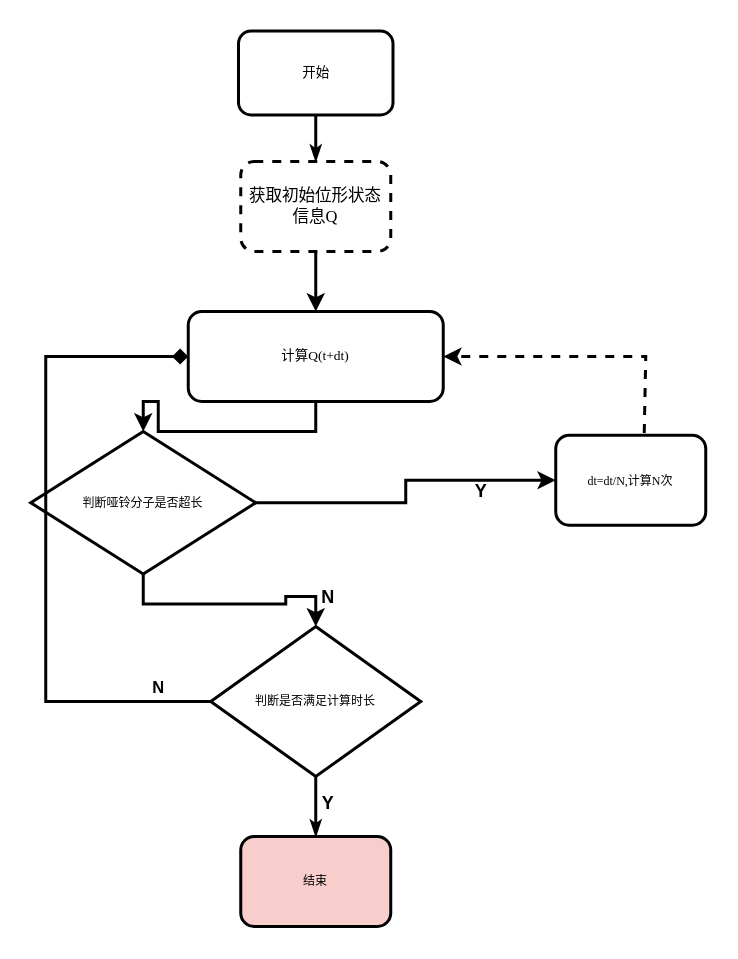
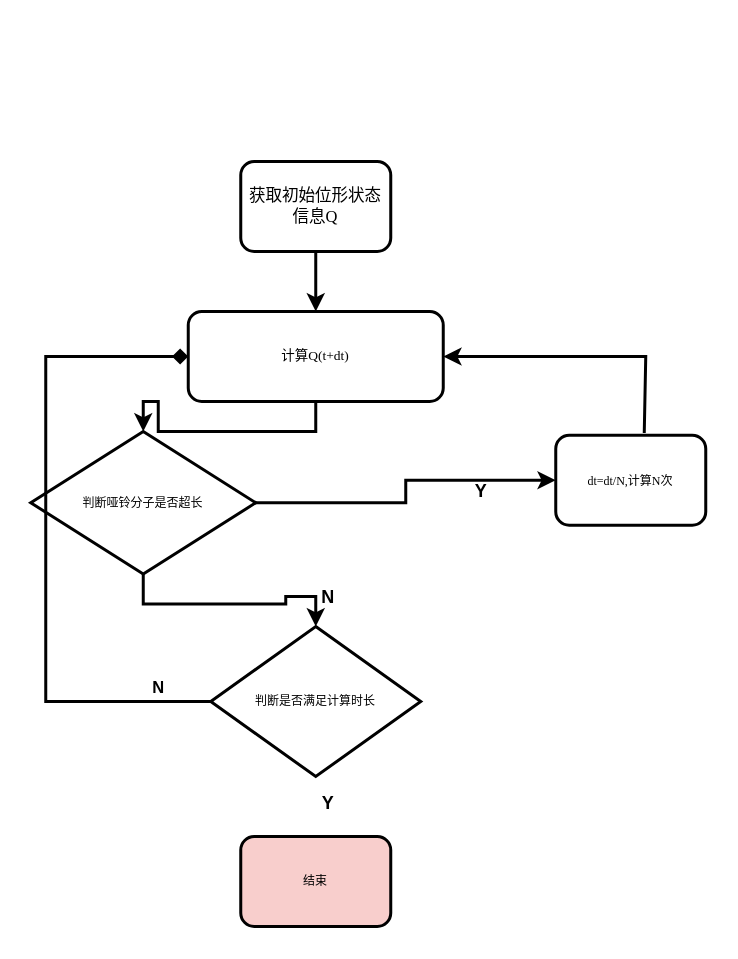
- <mxCell id="2" value="&lt;font style=&quot;font-size: 9px;&quot;&gt;开始&lt;/font&gt;" style="rounded=1;whiteSpace=wrap;html=1;shadow=0;labelBackgroundColor=none;strokeWidth=2;fontFamily=Verdana;fontSize=9;align=center;" vertex="1" parent="1"><mxGeometry x="158.5" y="20" width="103" height="56" as="geometry" /></mxCell>
- <mxCell id="3" style="edgeStyle=orthogonalEdgeStyle;rounded=1;html=1;labelBackgroundColor=none;startArrow=none;startFill=0;startSize=5;endArrow=classicThin;endFill=1;endSize=5;jettySize=auto;orthogonalLoop=1;strokeWidth=2;fontFamily=Verdana;fontSize=8" edge="1" parent="1" source="2" target="5"><mxGeometry relative="1" as="geometry" /></mxCell>
- <mxCell id="5" value="&lt;font style=&quot;font-size: 11px;&quot;&gt;获取初始位形状态信息Q&lt;/font&gt;" style="rounded=1;whiteSpace=wrap;html=1;shadow=0;labelBackgroundColor=none;strokeWidth=2;fontFamily=Verdana;fontSize=8;align=center;dashed=1;" vertex="1" parent="1"><mxGeometry x="160" y="107" width="100" height="60" as="geometry" /></mxCell>
+ <mxCell id="5" value="&lt;font style=&quot;font-size: 11px;&quot;&gt;获取初始位形状态信息Q&lt;/font&gt;" style="rounded=1;whiteSpace=wrap;html=1;shadow=0;labelBackgroundColor=none;strokeWidth=2;fontFamily=Verdana;fontSize=8;align=center;" vertex="1" parent="1"><mxGeometry x="160" y="107" width="100" height="60" as="geometry" /></mxCell>
- <mxCell id="15" value="" style="endArrow=classic;html=1;rounded=0;exitX=0.59;exitY=-0.025;exitDx=0;exitDy=0;exitPerimeter=0;entryX=1;entryY=0.5;entryDx=0;entryDy=0;strokeWidth=2;dashed=1;" edge="1" parent="1" source="6" target="14"><mxGeometry width="50" height="50" relative="1" as="geometry"><mxPoint x="430" y="297" as="sourcePoint" /><mxPoint x="290" y="187" as="targetPoint" /><Array as="points"><mxPoint x="430" y="237" /><mxPoint x="370" y="237" /></Array></mxGeometry></mxCell>
+ <mxCell id="15" value="" style="endArrow=classic;html=1;rounded=0;exitX=0.59;exitY=-0.025;exitDx=0;exitDy=0;exitPerimeter=0;entryX=1;entryY=0.5;entryDx=0;entryDy=0;strokeWidth=2;" edge="1" parent="1" source="6" target="14"><mxGeometry width="50" height="50" relative="1" as="geometry"><mxPoint x="430" y="297" as="sourcePoint" /><mxPoint x="290" y="187" as="targetPoint" /><Array as="points"><mxPoint x="430" y="237" /><mxPoint x="370" y="237" /></Array></mxGeometry></mxCell>
- <mxCell id="8" style="edgeStyle=orthogonalEdgeStyle;rounded=1;html=1;labelBackgroundColor=none;startArrow=none;startFill=0;startSize=5;endArrow=classicThin;endFill=1;endSize=5;jettySize=auto;orthogonalLoop=1;strokeWidth=2;fontFamily=Verdana;fontSize=8" edge="1" parent="1" source="7" target="12"><mxGeometry relative="1" as="geometry" /></mxCell>
